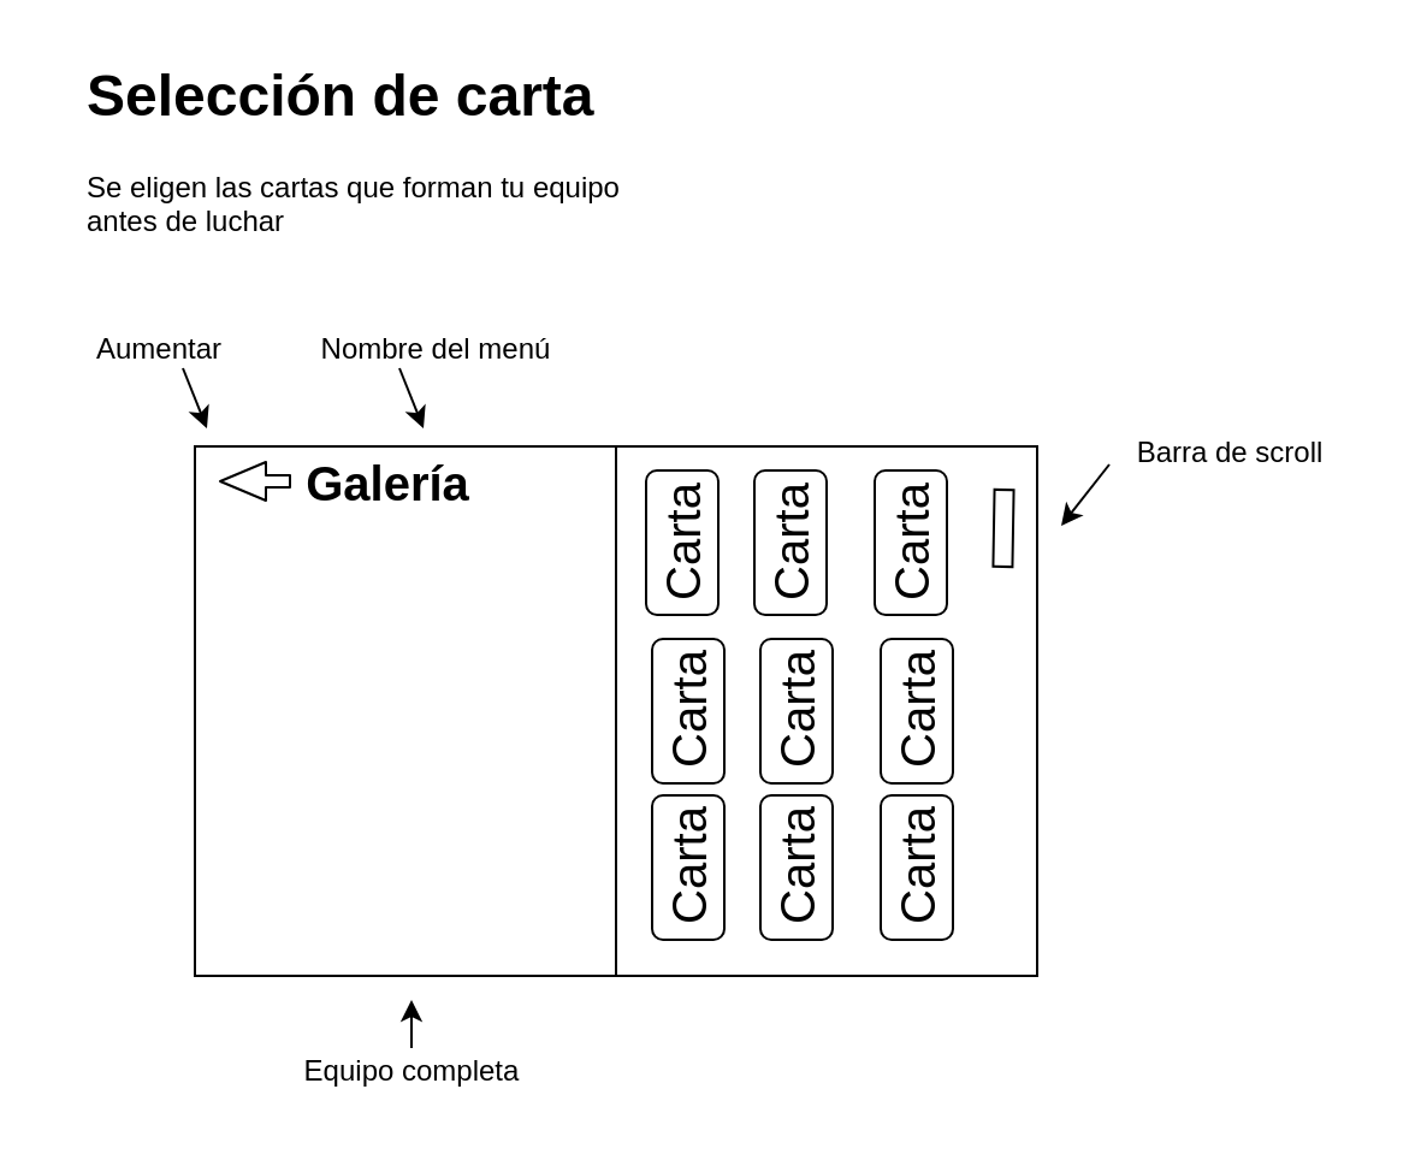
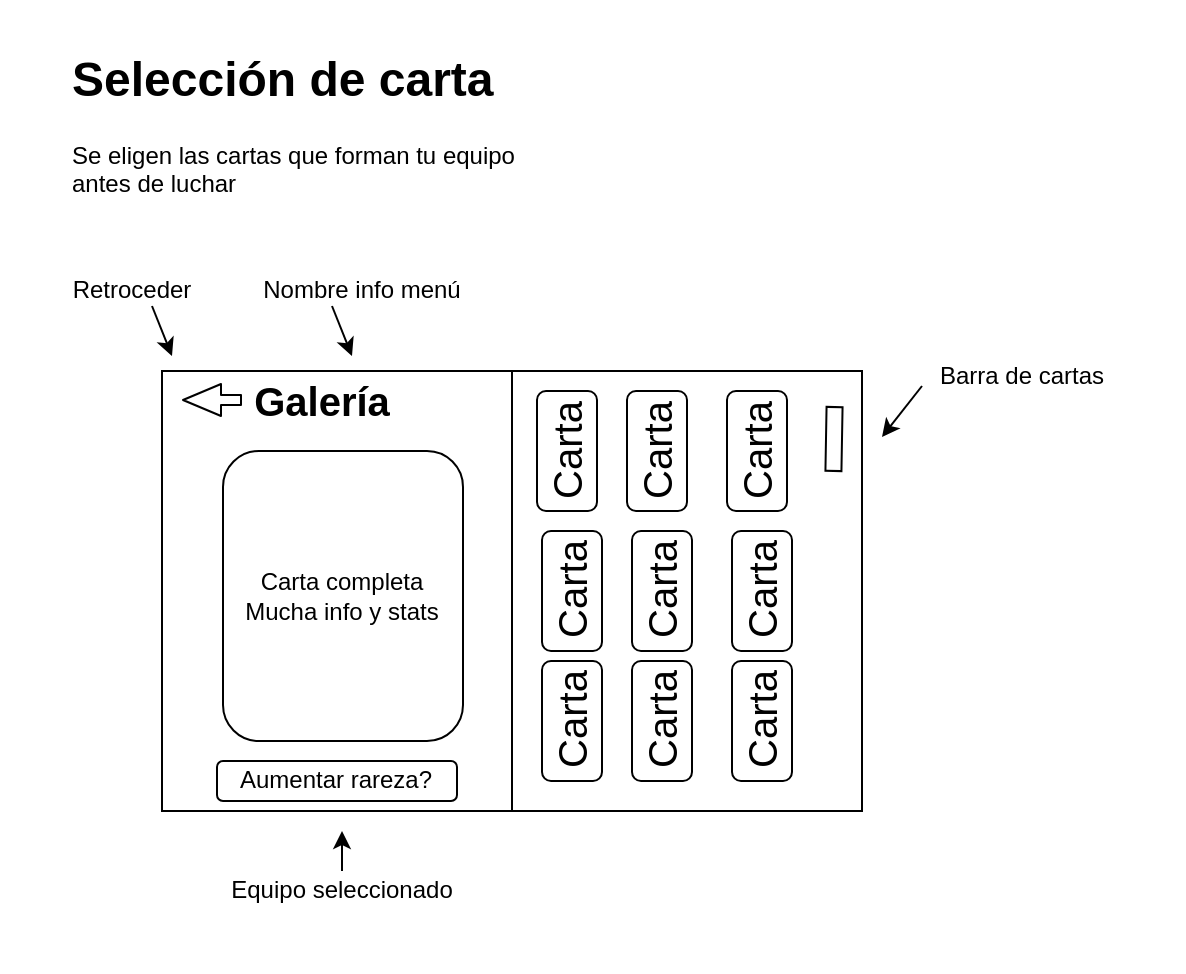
- <mxCell id="22" value="&lt;div&gt;Aumentar&lt;/div&gt;" style="text;html=1;strokeColor=none;fillColor=none;align=center;verticalAlign=middle;whiteSpace=wrap;rounded=0;fontSize=12;direction=south;" vertex="1" parent="1"><mxGeometry x="20.5" y="125" width="90" height="40" as="geometry" /></mxCell>
+ <mxCell id="22" value="&lt;div&gt;Retroceder&lt;/div&gt;" style="text;html=1;strokeColor=none;fillColor=none;align=center;verticalAlign=middle;whiteSpace=wrap;rounded=0;fontSize=12;direction=south;" vertex="1" parent="1"><mxGeometry x="20.5" y="125" width="90" height="40" as="geometry" /></mxCell>
- <mxCell id="10" value="Nombre del menú" style="text;html=1;strokeColor=none;fillColor=none;align=center;verticalAlign=middle;whiteSpace=wrap;rounded=0;fontSize=12;direction=south;" vertex="1" parent="1"><mxGeometry x="120.5" y="125" width="120" height="40" as="geometry" /></mxCell>
+ <mxCell id="10" value="Nombre info menú" style="text;html=1;strokeColor=none;fillColor=none;align=center;verticalAlign=middle;whiteSpace=wrap;rounded=0;fontSize=12;direction=south;" vertex="1" parent="1"><mxGeometry x="120.5" y="125" width="120" height="40" as="geometry" /></mxCell>
- <mxCell id="9" value="&lt;div style=&quot;font-size: 12px;&quot;&gt;Barra de scroll&lt;/div&gt;&lt;div style=&quot;font-size: 12px;&quot;&gt;&lt;br style=&quot;font-size: 12px;&quot;&gt;&lt;/div&gt;" style="text;html=1;strokeColor=none;fillColor=none;align=center;verticalAlign=middle;whiteSpace=wrap;rounded=0;fontSize=12;direction=south;" vertex="1" parent="1"><mxGeometry x="450.5" y="175" width="120" height="40" as="geometry" /></mxCell>
+ <mxCell id="9" value="&lt;div style=&quot;font-size: 12px;&quot;&gt;Barra de cartas&lt;/div&gt;&lt;div style=&quot;font-size: 12px;&quot;&gt;&lt;br style=&quot;font-size: 12px;&quot;&gt;&lt;/div&gt;" style="text;html=1;strokeColor=none;fillColor=none;align=center;verticalAlign=middle;whiteSpace=wrap;rounded=0;fontSize=12;direction=south;" vertex="1" parent="1"><mxGeometry x="450.5" y="175" width="120" height="40" as="geometry" /></mxCell>
+ <mxCell id="19" value="&lt;div&gt;Carta completa&lt;/div&gt;&lt;div&gt;Mucha info y stats&lt;br&gt;&lt;/div&gt;" style="rounded=1;whiteSpace=wrap;html=1;fontSize=12;" vertex="1" parent="1"><mxGeometry x="111" y="225" width="120" height="145" as="geometry" /></mxCell>
+ <mxCell id="20" value="Aumentar rareza?" style="rounded=1;whiteSpace=wrap;html=1;fontSize=12;" vertex="1" parent="1"><mxGeometry x="108" y="380" width="120" height="20" as="geometry" /></mxCell>
- <mxCell id="21" value="&lt;div&gt;Equipo completa&lt;/div&gt;" style="text;html=1;strokeColor=none;fillColor=none;align=center;verticalAlign=middle;whiteSpace=wrap;rounded=0;fontSize=12;direction=south;" vertex="1" parent="1"><mxGeometry x="110.5" y="425" width="120" height="40" as="geometry" /></mxCell>
+ <mxCell id="21" value="&lt;div&gt;Equipo seleccionado&lt;/div&gt;" style="text;html=1;strokeColor=none;fillColor=none;align=center;verticalAlign=middle;whiteSpace=wrap;rounded=0;fontSize=12;direction=south;" vertex="1" parent="1"><mxGeometry x="110.5" y="425" width="120" height="40" as="geometry" /></mxCell>
